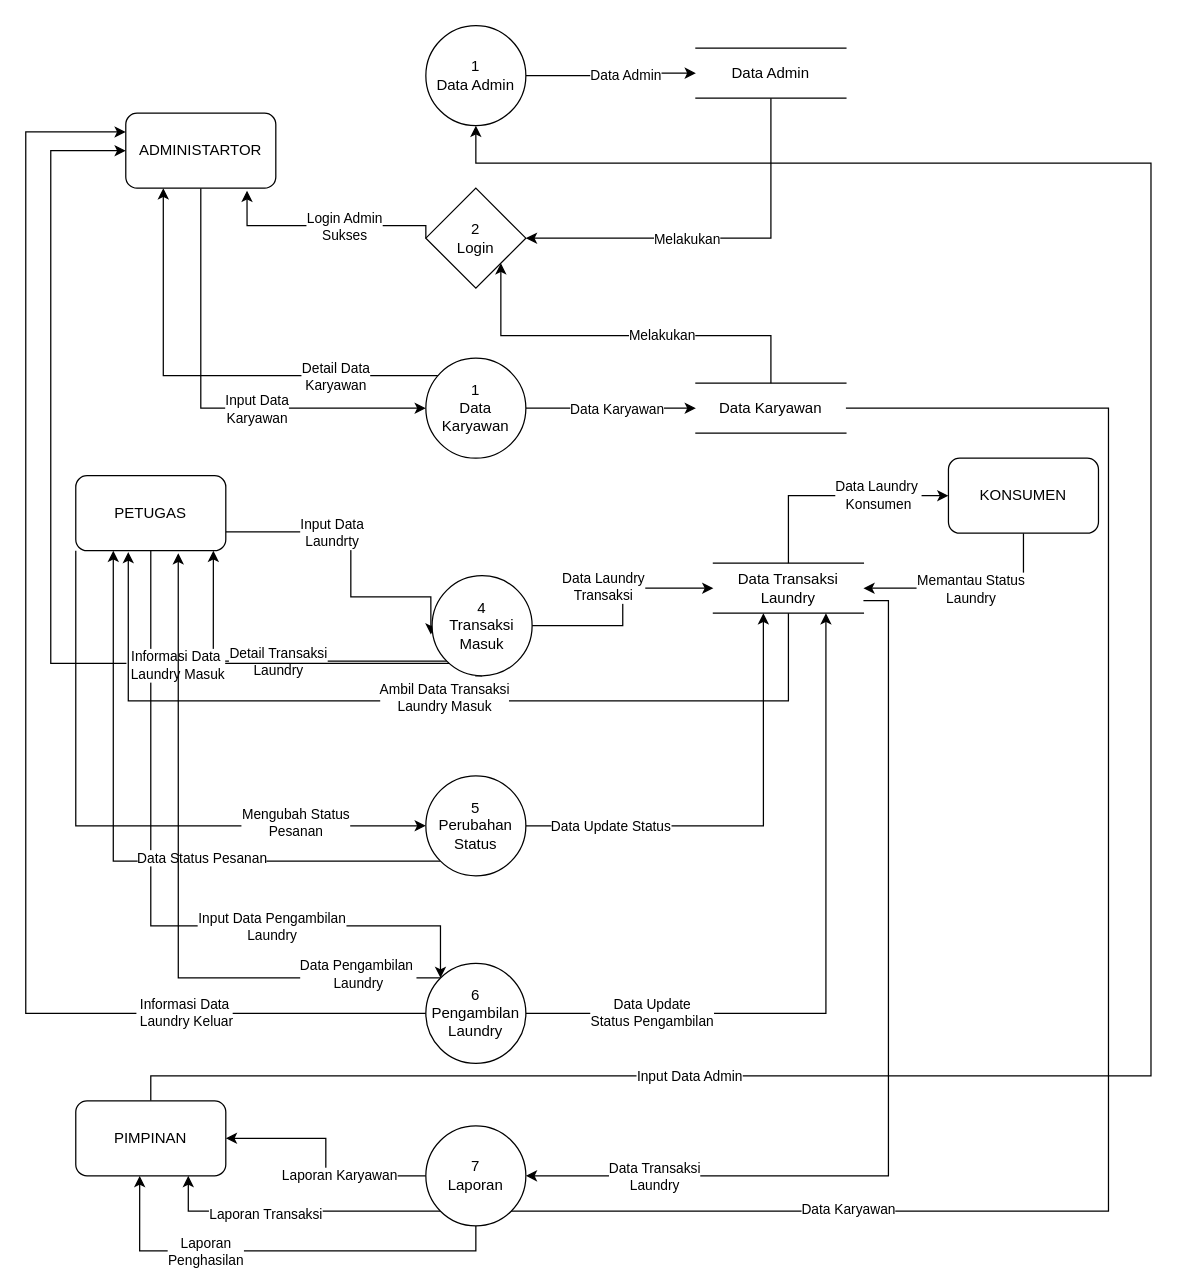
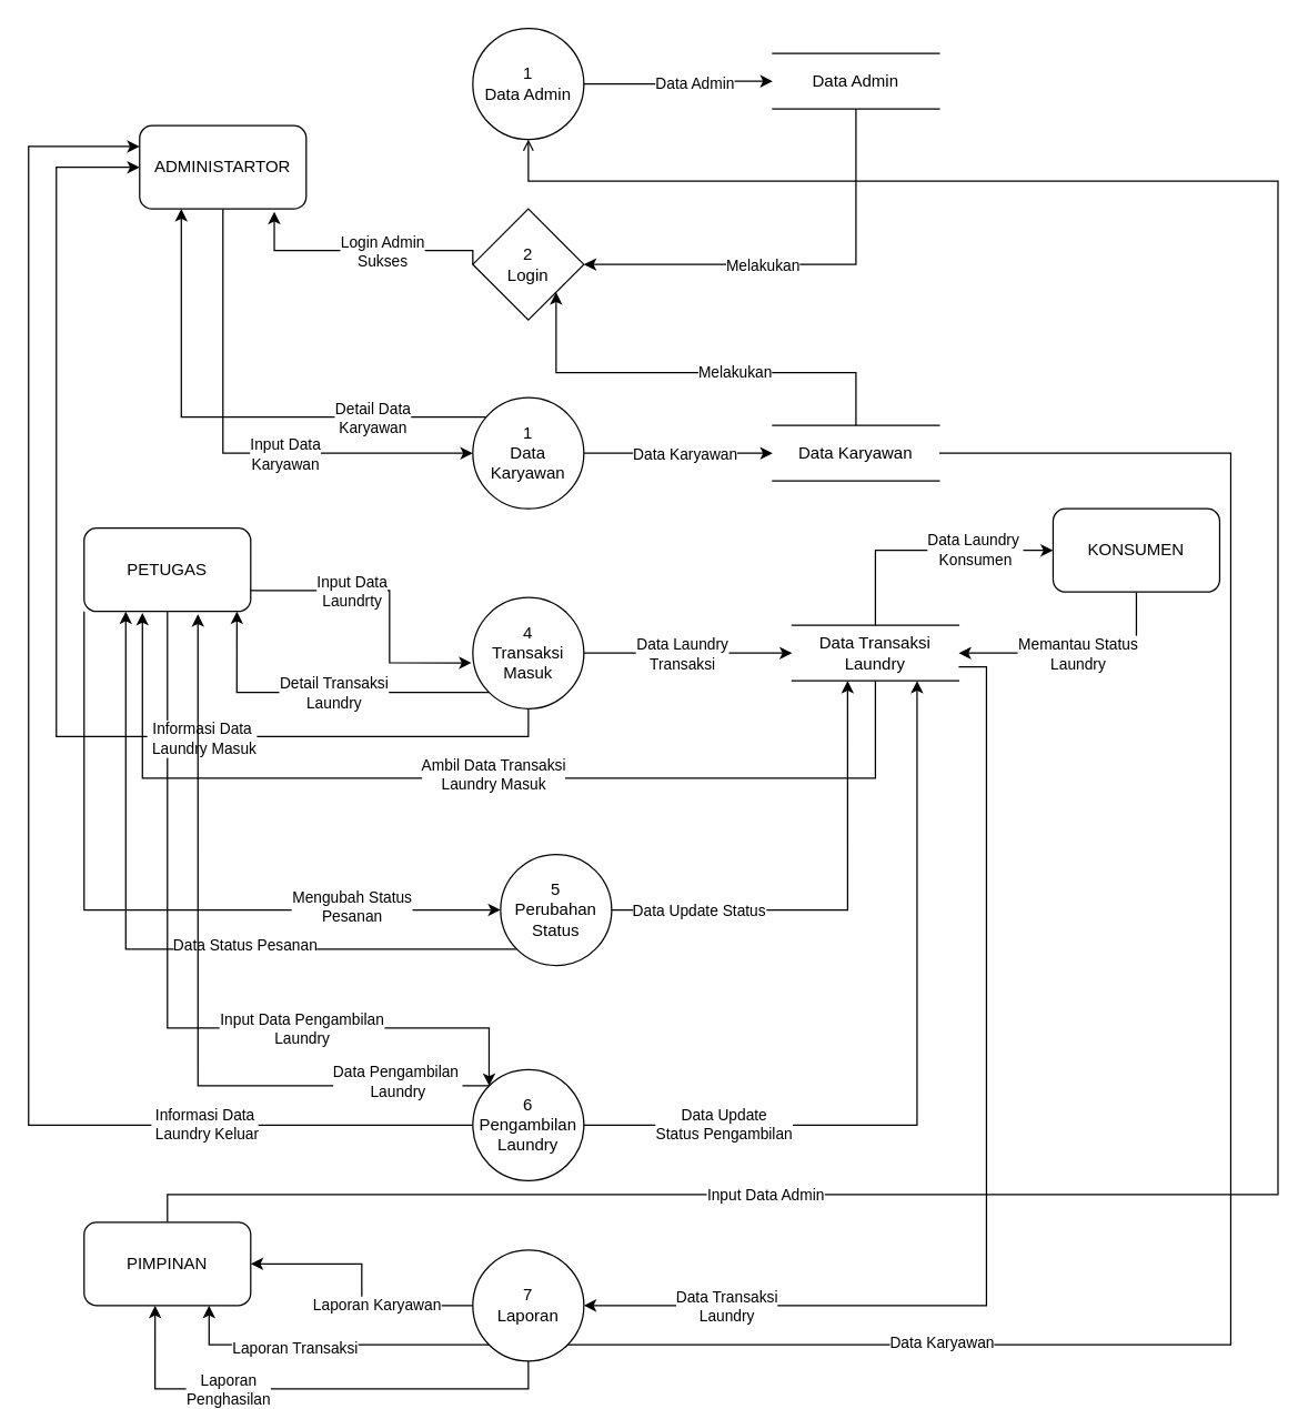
- <mxCell id="60" style="edgeStyle=orthogonalEdgeStyle;rounded=0;orthogonalLoop=1;jettySize=auto;html=1;exitX=0.5;exitY=0;exitDx=0;exitDy=0;entryX=0.5;entryY=1;entryDx=0;entryDy=0;" parent="1" source="62" target="4" edge="1"><mxGeometry relative="1" as="geometry"><Array as="points"><mxPoint x="120" y="860" /><mxPoint x="920" y="860" /><mxPoint x="920" y="130" /><mxPoint x="380" y="130" /></Array></mxGeometry></mxCell>
+ <mxCell id="60" style="edgeStyle=orthogonalEdgeStyle;rounded=0;orthogonalLoop=1;jettySize=auto;html=1;exitX=0.5;exitY=0;exitDx=0;exitDy=0;entryX=0.5;entryY=1;entryDx=0;entryDy=0;endArrow=open;" parent="1" source="62" target="4" edge="1"><mxGeometry relative="1" as="geometry"><Array as="points"><mxPoint x="120" y="860" /><mxPoint x="920" y="860" /><mxPoint x="920" y="130" /><mxPoint x="380" y="130" /></Array></mxGeometry></mxCell>
- <mxCell id="37" value="4&lt;br&gt;Transaksi Masuk" style="ellipse;whiteSpace=wrap;html=1;aspect=fixed;" parent="1" vertex="1"><mxGeometry x="345" y="460" width="80" height="80" as="geometry" /></mxCell>
+ <mxCell id="37" value="4&lt;br&gt;Transaksi Masuk" style="ellipse;whiteSpace=wrap;html=1;aspect=fixed;" parent="1" vertex="1"><mxGeometry x="340" y="430" width="80" height="80" as="geometry" /></mxCell>
- <mxCell id="49" value="5&lt;br&gt;Perubahan Status" style="ellipse;whiteSpace=wrap;html=1;aspect=fixed;" parent="1" vertex="1"><mxGeometry x="340" y="620" width="80" height="80" as="geometry" /></mxCell>
+ <mxCell id="49" value="5&lt;br&gt;Perubahan Status" style="ellipse;whiteSpace=wrap;html=1;aspect=fixed;" parent="1" vertex="1"><mxGeometry x="360" y="615" width="80" height="80" as="geometry" /></mxCell>
